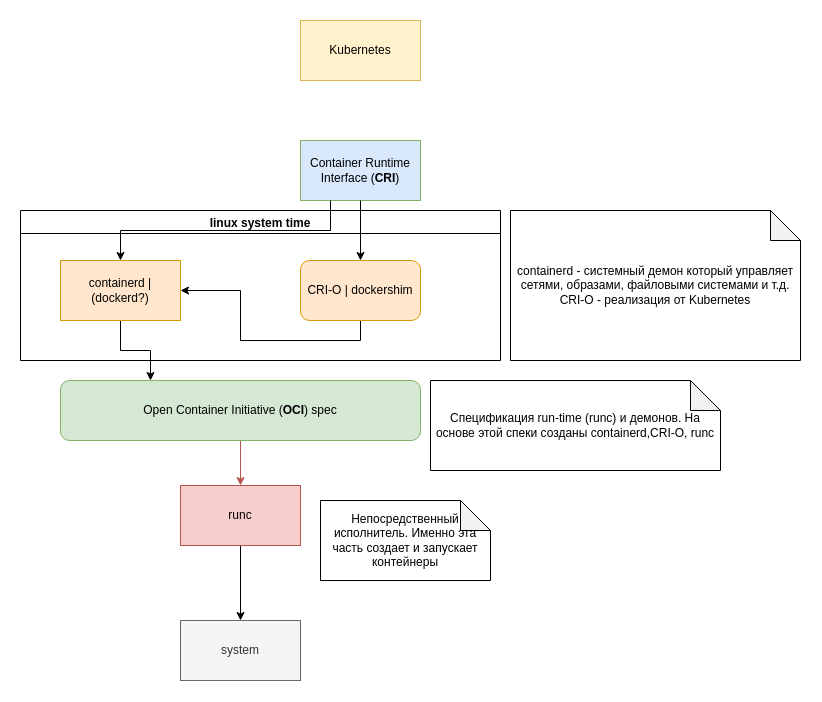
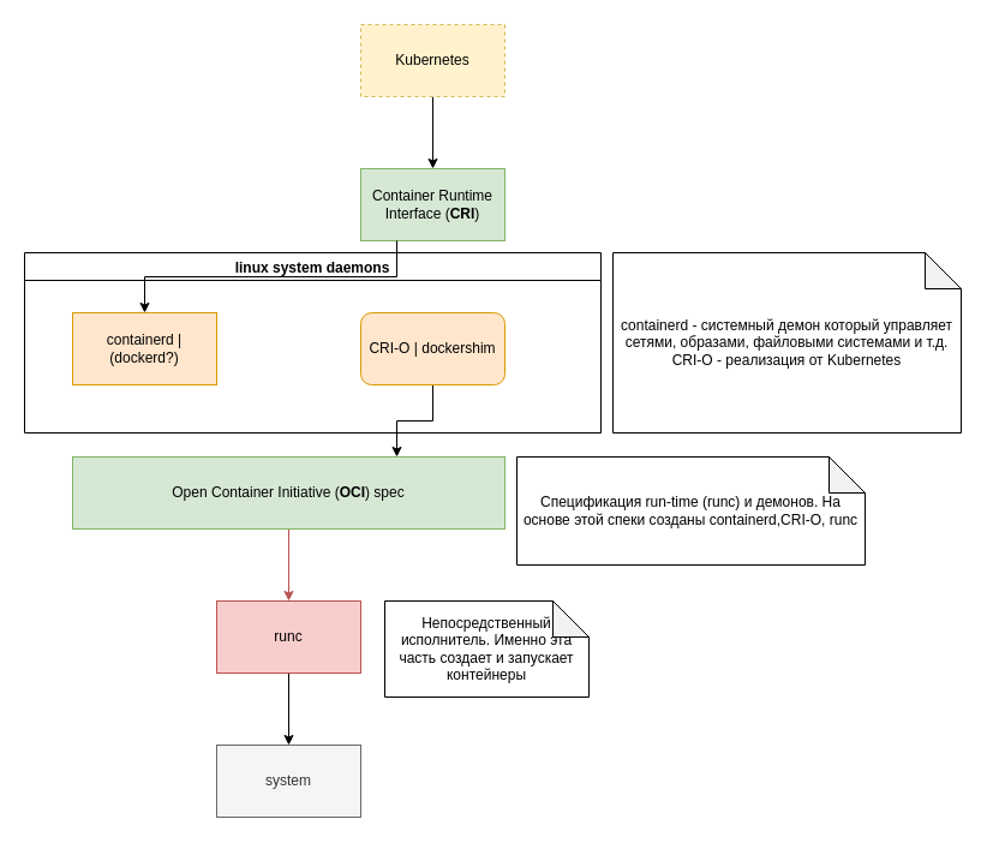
- <mxCell id="3" value="Kubernetes" style="rounded=0;whiteSpace=wrap;html=1;fillColor=#fff2cc;strokeColor=#d6b656;" vertex="1" parent="1"><mxGeometry x="300" y="20" width="120" height="60" as="geometry" /></mxCell>
+ <mxCell id="3" value="Kubernetes" style="rounded=0;whiteSpace=wrap;html=1;fillColor=#fff2cc;strokeColor=#d6b656;dashed=1;" vertex="1" parent="1"><mxGeometry x="300" y="20" width="120" height="60" as="geometry" /></mxCell>
+ <mxCell id="2" style="edgeStyle=orthogonalEdgeStyle;rounded=0;orthogonalLoop=1;jettySize=auto;html=1;exitX=0.5;exitY=1;exitDx=0;exitDy=0;entryX=0.5;entryY=0;entryDx=0;entryDy=0;" edge="1" parent="1" source="3" target="4"><mxGeometry relative="1" as="geometry" /></mxCell>
- <mxCell id="4" value="Container Runtime Interface (&lt;b&gt;CRI&lt;/b&gt;)" style="rounded=0;whiteSpace=wrap;html=1;strokeColor=#82b366;fillColor=#dae8fc;" vertex="1" parent="1"><mxGeometry x="300" y="140" width="120" height="60" as="geometry" /></mxCell>
+ <mxCell id="4" value="Container Runtime Interface (&lt;b&gt;CRI&lt;/b&gt;)" style="rounded=0;whiteSpace=wrap;html=1;strokeColor=#82b366;fillColor=#d5e8d4;" vertex="1" parent="1"><mxGeometry x="300" y="140" width="120" height="60" as="geometry" /></mxCell>
- <mxCell id="14" value="linux system time" style="swimlane;strokeColor=#000000;" vertex="1" parent="1"><mxGeometry x="20" y="210" width="480" height="150" as="geometry"><mxRectangle x="40" y="230" width="160" height="23" as="alternateBounds" /></mxGeometry></mxCell>
+ <mxCell id="14" value="linux system daemons" style="swimlane;strokeColor=#000000;" vertex="1" parent="1"><mxGeometry x="20" y="210" width="480" height="150" as="geometry"><mxRectangle x="40" y="230" width="160" height="23" as="alternateBounds" /></mxGeometry></mxCell>
- <mxCell id="16" style="edgeStyle=orthogonalEdgeStyle;rounded=0;orthogonalLoop=1;jettySize=auto;html=1;exitX=0.5;exitY=1;exitDx=0;exitDy=0;entryX=0.5;entryY=0;entryDx=0;entryDy=0;" edge="1" parent="1" source="4" target="8"><mxGeometry relative="1" as="geometry" /></mxCell>
- <mxCell id="7" style="edgeStyle=orthogonalEdgeStyle;rounded=0;orthogonalLoop=1;jettySize=auto;html=1;exitX=0.5;exitY=1;exitDx=0;exitDy=0;" edge="1" parent="1" source="8" target="6"><mxGeometry relative="1" as="geometry" /></mxCell>
+ <mxCell id="7" style="edgeStyle=orthogonalEdgeStyle;rounded=0;orthogonalLoop=1;jettySize=auto;html=1;exitX=0.5;exitY=1;exitDx=0;exitDy=0;entryX=0.75;entryY=0;entryDx=0;entryDy=0;" edge="1" parent="1" source="8" target="10"><mxGeometry relative="1" as="geometry" /></mxCell>
- <mxCell id="5" style="edgeStyle=orthogonalEdgeStyle;rounded=0;orthogonalLoop=1;jettySize=auto;html=1;exitX=0.5;exitY=1;exitDx=0;exitDy=0;entryX=0.25;entryY=0;entryDx=0;entryDy=0;" edge="1" parent="1" source="6" target="10"><mxGeometry relative="1" as="geometry" /></mxCell>
- <mxCell id="10" value="Open Container Initiative (&lt;b&gt;OCI&lt;/b&gt;) spec" style="whiteSpace=wrap;html=1;strokeColor=#82b366;fillColor=#d5e8d4;rounded=1;" vertex="1" parent="1"><mxGeometry x="60" y="380" width="360" height="60" as="geometry" /></mxCell>
+ <mxCell id="10" value="Open Container Initiative (&lt;b&gt;OCI&lt;/b&gt;) spec" style="rounded=0;whiteSpace=wrap;html=1;strokeColor=#82b366;fillColor=#d5e8d4;" vertex="1" parent="1"><mxGeometry x="60" y="380" width="360" height="60" as="geometry" /></mxCell>
- <mxCell id="12" value="runc" style="rounded=0;whiteSpace=wrap;html=1;strokeColor=#b85450;fillColor=#f8cecc;" vertex="1" parent="1"><mxGeometry x="180" y="485" width="120" height="60" as="geometry" /></mxCell>
+ <mxCell id="12" value="runc" style="rounded=0;whiteSpace=wrap;html=1;strokeColor=#b85450;fillColor=#f8cecc;" vertex="1" parent="1"><mxGeometry x="180" y="500" width="120" height="60" as="geometry" /></mxCell>
